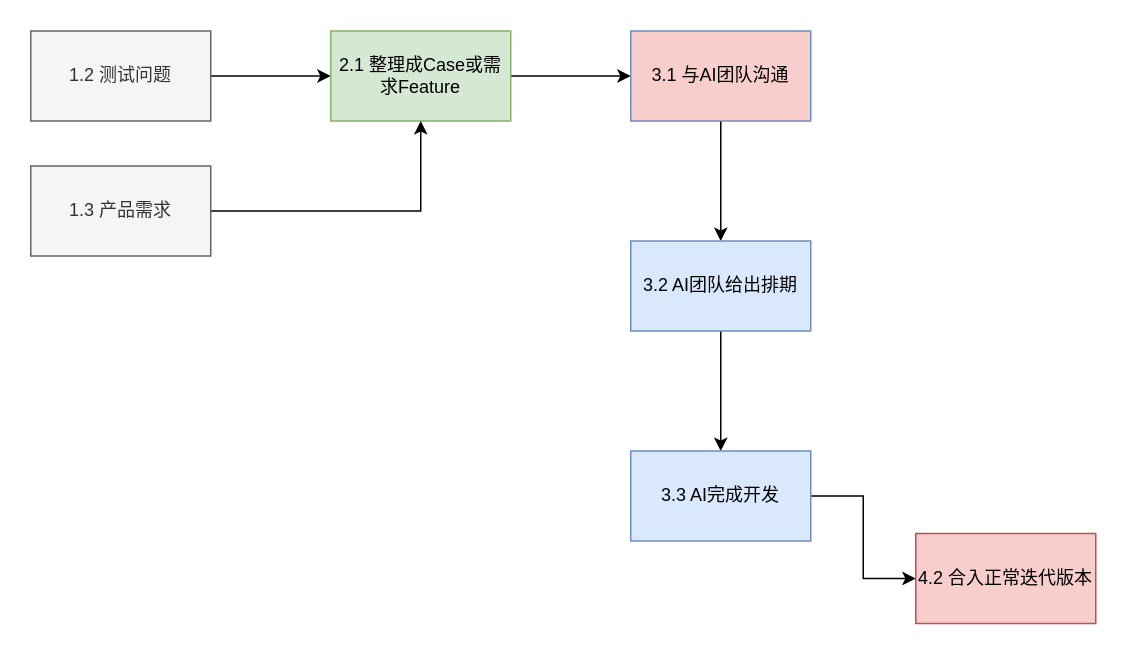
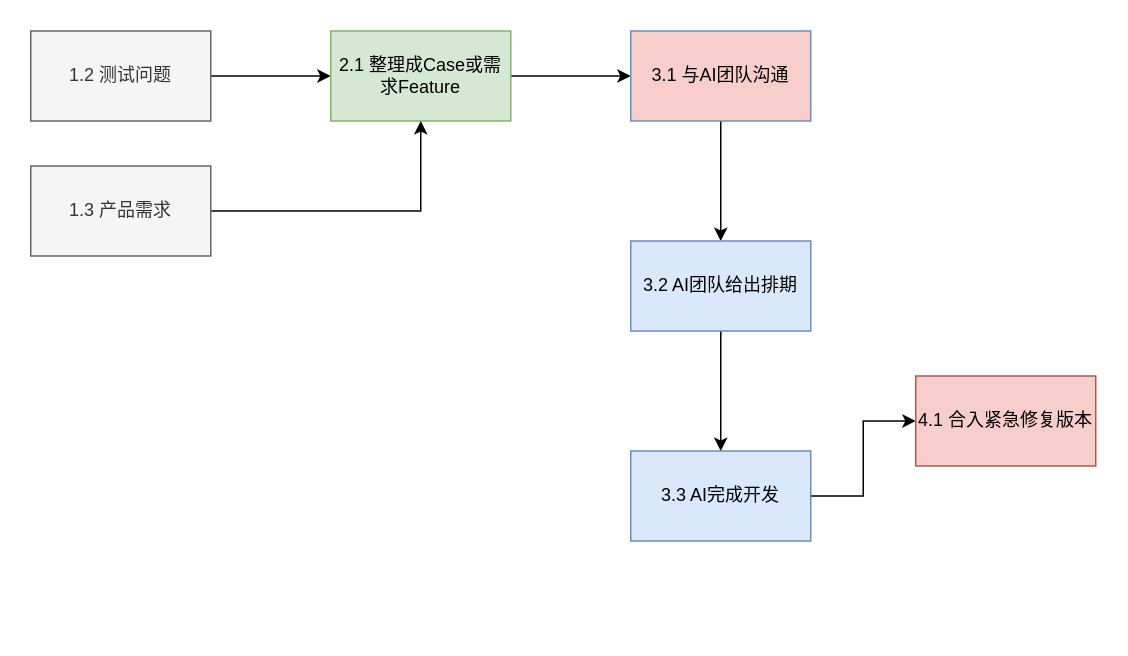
+ <mxCell id="13" value="4.1 合入紧急修复版本" style="rounded=0;whiteSpace=wrap;html=1;fillColor=#f8cecc;strokeColor=#b85450;" vertex="1" parent="1"><mxGeometry x="610" y="250" width="120" height="60" as="geometry" /></mxCell>
+ <mxCell id="10" value="" style="edgeStyle=orthogonalEdgeStyle;rounded=0;orthogonalLoop=1;jettySize=auto;html=1;" edge="1" parent="1" source="12" target="13"><mxGeometry relative="1" as="geometry" /></mxCell>
- <mxCell id="11" style="edgeStyle=orthogonalEdgeStyle;rounded=0;orthogonalLoop=1;jettySize=auto;html=1;entryX=0;entryY=0.5;entryDx=0;entryDy=0;" edge="1" parent="1" source="12" target="16"><mxGeometry relative="1" as="geometry" /></mxCell>
- <mxCell id="16" value="4.2 合入正常迭代版本" style="rounded=0;whiteSpace=wrap;html=1;fillColor=#f8cecc;strokeColor=#b85450;" vertex="1" parent="1"><mxGeometry x="610" y="355" width="120" height="60" as="geometry" /></mxCell>
